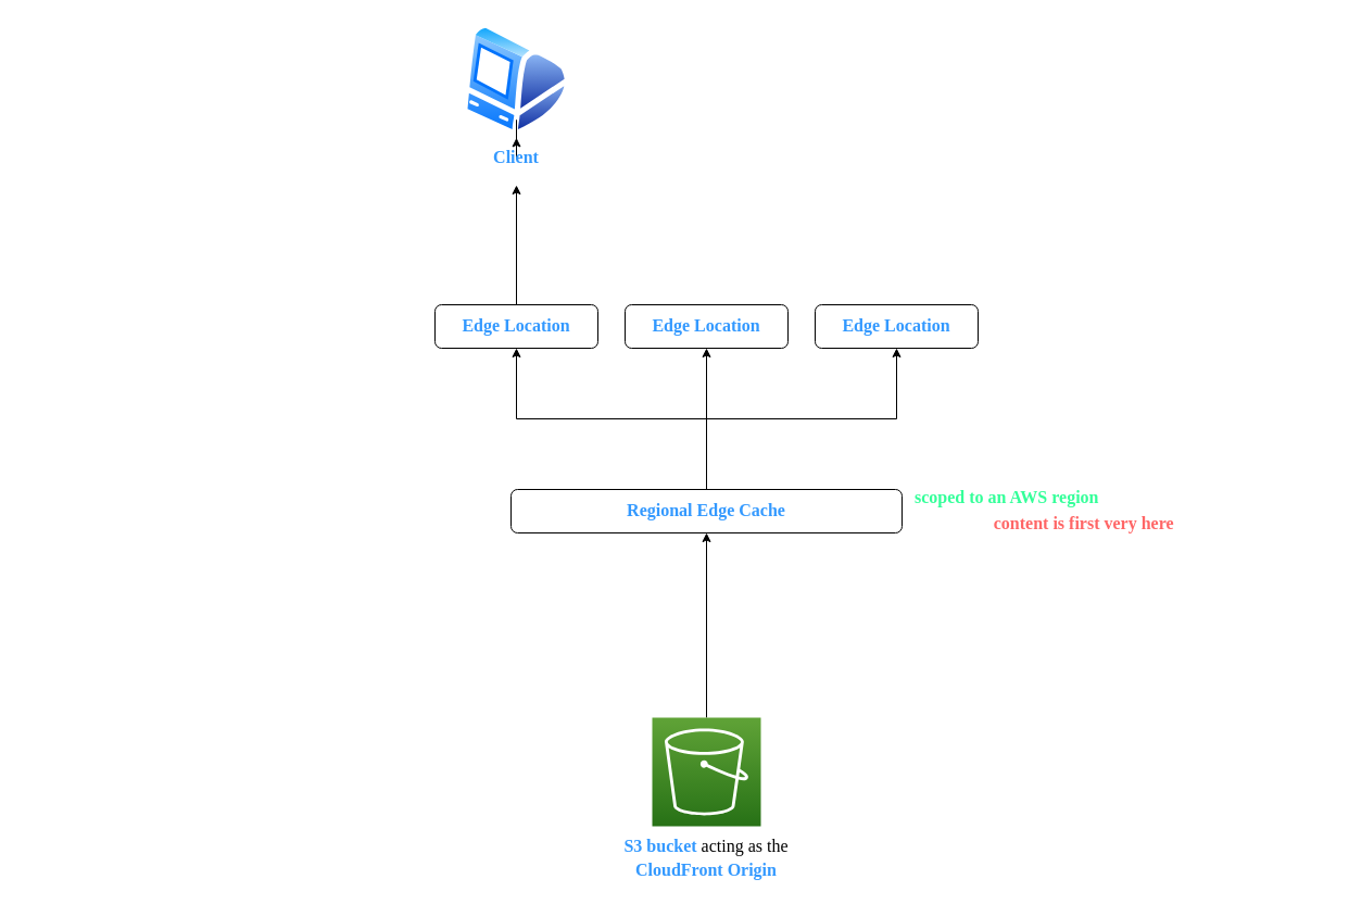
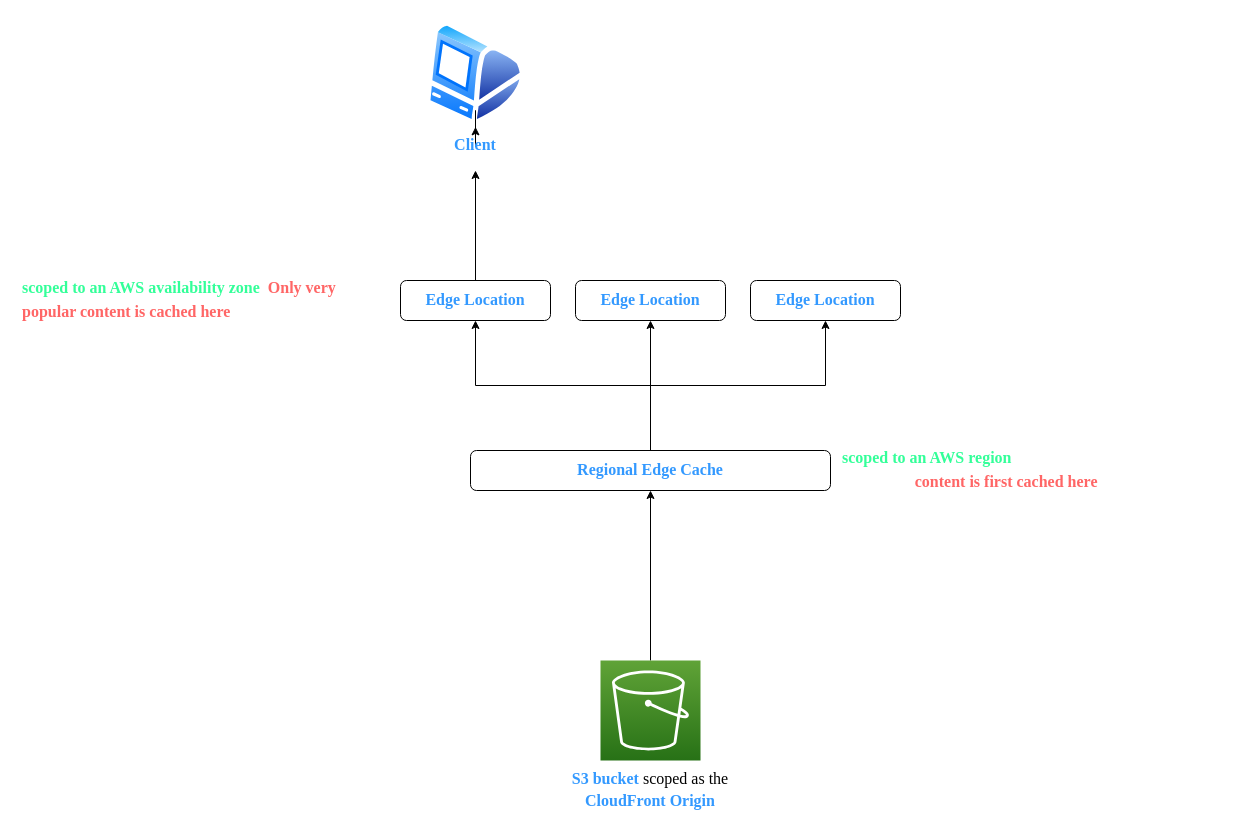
+ <mxCell id="21" value="&lt;p style=&quot;line-height: 177%;&quot;&gt;&lt;span style=&quot;font-size: 16px;&quot;&gt;&lt;b style=&quot;&quot;&gt;&lt;font color=&quot;#33ff99&quot;&gt;scoped to an AWS availability zone&lt;/font&gt;&lt;/b&gt;&lt;font color=&quot;#ffffff&quot;&gt;. &lt;/font&gt;&lt;font color=&quot;#ff6666&quot;&gt;&lt;b&gt;Only very popular content is cached here&lt;/b&gt;&lt;/font&gt;&lt;font style=&quot;&quot; color=&quot;#ffffff&quot;&gt;.&lt;/font&gt;&lt;/span&gt;&lt;/p&gt;" style="text;strokeColor=none;align=left;fillColor=none;html=1;verticalAlign=middle;whiteSpace=wrap;rounded=0;fontFamily=Poppins;fontSource=https%3A%2F%2Ffonts.googleapis.com%2Fcss%3Ffamily%3DPoppins;" parent="1" vertex="1"><mxGeometry x="20" y="272.5" width="370" height="55" as="geometry" /></mxCell>
- <mxCell id="20" value="&lt;p style=&quot;line-height: 177%;&quot;&gt;&lt;span style=&quot;font-size: 16px;&quot;&gt;&lt;font color=&quot;#33ff99&quot;&gt;&lt;b&gt;scoped to an AWS region&lt;/b&gt;&lt;/font&gt;&lt;font color=&quot;#ffffff&quot;&gt;. Size of this cache is much larger. The &lt;/font&gt;&lt;b style=&quot;&quot;&gt;&lt;font color=&quot;#ff6666&quot;&gt;content is first very here&lt;/font&gt;&lt;/b&gt;&lt;font color=&quot;#ffffff&quot;&gt;.&lt;/font&gt;&lt;/span&gt;&lt;/p&gt;" style="text;strokeColor=none;align=left;fillColor=none;html=1;verticalAlign=middle;whiteSpace=wrap;rounded=0;fontFamily=Poppins;fontSource=https%3A%2F%2Ffonts.googleapis.com%2Fcss%3Ffamily%3DPoppins;" parent="1" vertex="1"><mxGeometry x="840" y="432.5" width="380" height="75" as="geometry" /></mxCell>
+ <mxCell id="20" value="&lt;p style=&quot;line-height: 177%;&quot;&gt;&lt;span style=&quot;font-size: 16px;&quot;&gt;&lt;font color=&quot;#33ff99&quot;&gt;&lt;b&gt;scoped to an AWS region&lt;/b&gt;&lt;/font&gt;&lt;font color=&quot;#ffffff&quot;&gt;. Size of this cache is much larger. The &lt;/font&gt;&lt;b style=&quot;&quot;&gt;&lt;font color=&quot;#ff6666&quot;&gt;content is first cached here&lt;/font&gt;&lt;/b&gt;&lt;font color=&quot;#ffffff&quot;&gt;.&lt;/font&gt;&lt;/span&gt;&lt;/p&gt;" style="text;strokeColor=none;align=left;fillColor=none;html=1;verticalAlign=middle;whiteSpace=wrap;rounded=0;fontFamily=Poppins;fontSource=https%3A%2F%2Ffonts.googleapis.com%2Fcss%3Ffamily%3DPoppins;" parent="1" vertex="1"><mxGeometry x="840" y="432.5" width="380" height="75" as="geometry" /></mxCell>
- <mxCell id="4" value="&lt;p style=&quot;line-height: 170%;&quot;&gt;&lt;font style=&quot;font-size: 16px;&quot;&gt;&lt;b&gt;&lt;font color=&quot;#3399ff&quot;&gt;S3 bucket&lt;/font&gt;&lt;/b&gt; acting as the &lt;b&gt;&lt;font color=&quot;#3399ff&quot;&gt;CloudFront Origin&lt;/font&gt;&lt;/b&gt;&lt;/font&gt;&lt;/p&gt;" style="text;strokeColor=none;align=center;fillColor=none;html=1;verticalAlign=middle;whiteSpace=wrap;rounded=0;fontFamily=Poppins;fontSource=https%3A%2F%2Ffonts.googleapis.com%2Fcss%3Ffamily%3DPoppins;" parent="1" vertex="1"><mxGeometry x="560" y="770" width="180" height="40" as="geometry" /></mxCell>
+ <mxCell id="4" value="&lt;p style=&quot;line-height: 170%;&quot;&gt;&lt;font style=&quot;font-size: 16px;&quot;&gt;&lt;b&gt;&lt;font color=&quot;#3399ff&quot;&gt;S3 bucket&lt;/font&gt;&lt;/b&gt; scoped as the &lt;b&gt;&lt;font color=&quot;#3399ff&quot;&gt;CloudFront Origin&lt;/font&gt;&lt;/b&gt;&lt;/font&gt;&lt;/p&gt;" style="text;strokeColor=none;align=center;fillColor=none;html=1;verticalAlign=middle;whiteSpace=wrap;rounded=0;fontFamily=Poppins;fontSource=https%3A%2F%2Ffonts.googleapis.com%2Fcss%3Ffamily%3DPoppins;" parent="1" vertex="1"><mxGeometry x="560" y="770" width="180" height="40" as="geometry" /></mxCell>
